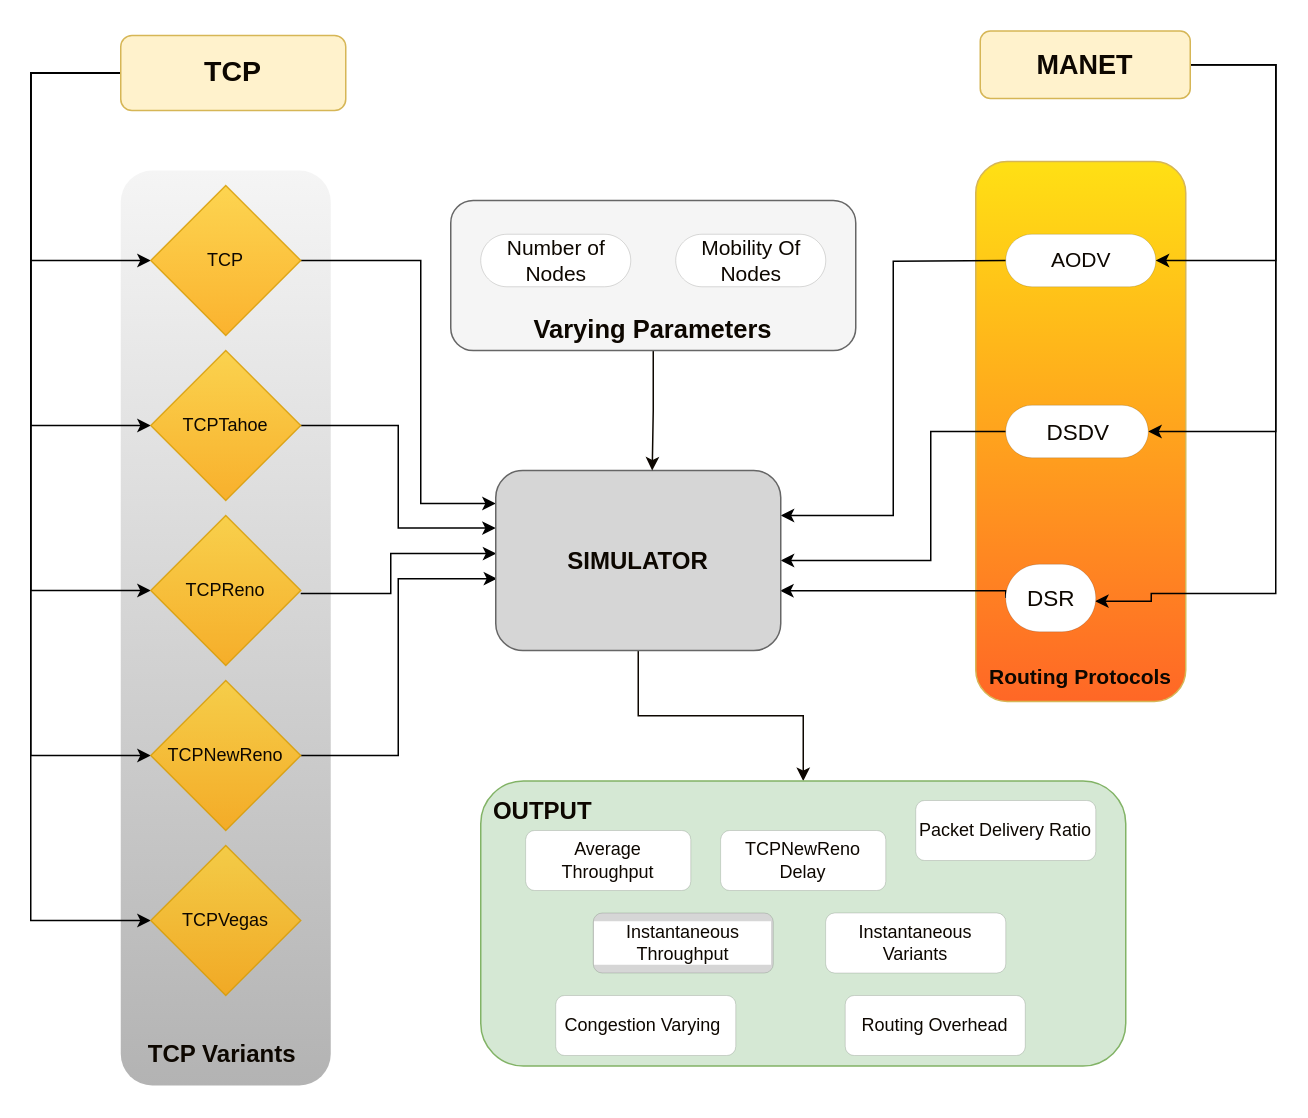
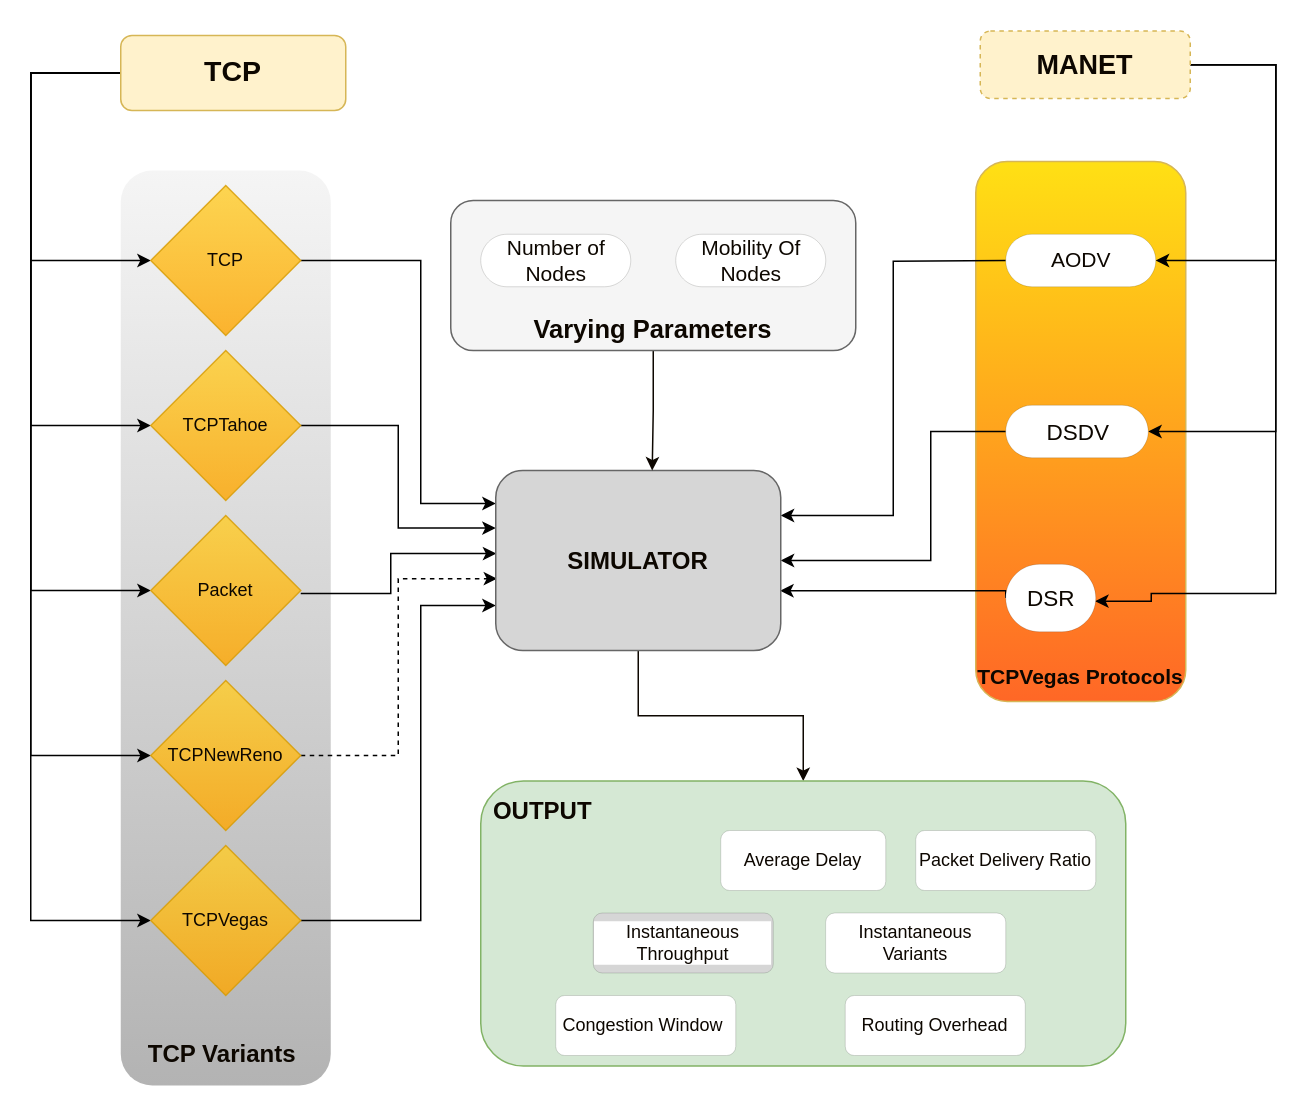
- <mxCell id="7" value="MANET" style="rounded=1;whiteSpace=wrap;html=1;fontStyle=1;fontSize=18;fillColor=#fff2cc;strokeColor=#d6b656;fontColor=#0D0700;" vertex="1" parent="1"><mxGeometry x="653" y="20" width="140" height="45" as="geometry" /></mxCell>
+ <mxCell id="7" value="MANET" style="rounded=1;whiteSpace=wrap;html=1;fontStyle=1;fontSize=18;fillColor=#fff2cc;strokeColor=#d6b656;fontColor=#0D0700;dashed=1;" vertex="1" parent="1"><mxGeometry x="653" y="20" width="140" height="45" as="geometry" /></mxCell>
- <mxCell id="19" value="TCPReno" style="rhombus;whiteSpace=wrap;html=1;labelBackgroundColor=none;fillColor=#ffcd28;gradientColor=#ffa500;strokeColor=#d79b00;opacity=80;fontColor=#0D0700;" vertex="1" parent="1"><mxGeometry x="100" y="343" width="100" height="100" as="geometry" /></mxCell>
+ <mxCell id="19" value="Packet" style="rhombus;whiteSpace=wrap;html=1;labelBackgroundColor=none;fillColor=#ffcd28;gradientColor=#ffa500;strokeColor=#d79b00;opacity=80;fontColor=#0D0700;" vertex="1" parent="1"><mxGeometry x="100" y="343" width="100" height="100" as="geometry" /></mxCell>
- <mxCell id="20" style="edgeStyle=orthogonalEdgeStyle;rounded=0;orthogonalLoop=1;jettySize=auto;html=1;exitX=1;exitY=0.5;exitDx=0;exitDy=0;entryX=0.005;entryY=0.601;entryDx=0;entryDy=0;entryPerimeter=0;fontColor=#0D0700;" edge="1" parent="1" source="21" target="29"><mxGeometry relative="1" as="geometry" /></mxCell>
+ <mxCell id="20" style="edgeStyle=orthogonalEdgeStyle;rounded=0;orthogonalLoop=1;jettySize=auto;html=1;exitX=1;exitY=0.5;exitDx=0;exitDy=0;entryX=0.005;entryY=0.601;entryDx=0;entryDy=0;entryPerimeter=0;fontColor=#0D0700;dashed=1;" edge="1" parent="1" source="21" target="29"><mxGeometry relative="1" as="geometry" /></mxCell>
- <mxCell id="2" value="Routing Protocols" style="rounded=1;whiteSpace=wrap;html=1;labelBackgroundColor=none;fillColor=#FFE014;strokeColor=#d6b656;gradientColor=#FF6726;labelPosition=center;verticalLabelPosition=bottom;align=center;verticalAlign=top;fontStyle=1;fontSize=14;spacingBottom=8;spacingTop=-31;fontColor=#0D0700;" vertex="1" parent="1"><mxGeometry x="650" y="107" width="140" height="360" as="geometry" /></mxCell>
+ <mxCell id="2" value="TCPVegas Protocols" style="rounded=1;whiteSpace=wrap;html=1;labelBackgroundColor=none;fillColor=#FFE014;strokeColor=#d6b656;gradientColor=#FF6726;labelPosition=center;verticalLabelPosition=bottom;align=center;verticalAlign=top;fontStyle=1;fontSize=14;spacingBottom=8;spacingTop=-31;fontColor=#0D0700;" vertex="1" parent="1"><mxGeometry x="650" y="107" width="140" height="360" as="geometry" /></mxCell>
+ <mxCell id="22" style="edgeStyle=orthogonalEdgeStyle;rounded=0;orthogonalLoop=1;jettySize=auto;html=1;exitX=1;exitY=0.5;exitDx=0;exitDy=0;entryX=0;entryY=0.75;entryDx=0;entryDy=0;fontColor=#0D0700;" edge="1" parent="1" source="23" target="29"><mxGeometry relative="1" as="geometry"><Array as="points"><mxPoint x="280" y="613" /><mxPoint x="280" y="403" /></Array></mxGeometry></mxCell>
- <mxCell id="35" value="Packet Delivery Ratio" style="rounded=1;whiteSpace=wrap;html=1;labelBackgroundColor=#FFFFFF;strokeWidth=0;fontColor=#0D0700;" vertex="1" parent="1"><mxGeometry x="610" y="533" width="120" height="40" as="geometry" /></mxCell>
+ <mxCell id="35" value="Packet Delivery Ratio" style="rounded=1;whiteSpace=wrap;html=1;labelBackgroundColor=#FFFFFF;strokeWidth=0;fontColor=#0D0700;" vertex="1" parent="1"><mxGeometry x="610" y="553" width="120" height="40" as="geometry" /></mxCell>
- <mxCell id="31" value="Average Throughput" style="rounded=1;whiteSpace=wrap;html=1;labelBackgroundColor=#FFFFFF;strokeWidth=0;fontColor=#0D0700;" vertex="1" parent="1"><mxGeometry x="350" y="553" width="110" height="40" as="geometry" /></mxCell>
- <mxCell id="32" value="TCPNewReno Delay" style="rounded=1;whiteSpace=wrap;html=1;labelBackgroundColor=#FFFFFF;strokeWidth=0;fontColor=#0D0700;" vertex="1" parent="1"><mxGeometry x="480" y="553" width="110" height="40" as="geometry" /></mxCell>
+ <mxCell id="32" value="Average Delay" style="rounded=1;whiteSpace=wrap;html=1;labelBackgroundColor=#FFFFFF;strokeWidth=0;fontColor=#0D0700;" vertex="1" parent="1"><mxGeometry x="480" y="553" width="110" height="40" as="geometry" /></mxCell>
- <mxCell id="36" value="Congestion Varying&amp;nbsp;" style="rounded=1;whiteSpace=wrap;html=1;labelBackgroundColor=#FFFFFF;strokeWidth=0;fontColor=#0D0700;" vertex="1" parent="1"><mxGeometry x="370" y="663" width="120" height="40" as="geometry" /></mxCell>
+ <mxCell id="36" value="Congestion Window&amp;nbsp;" style="rounded=1;whiteSpace=wrap;html=1;labelBackgroundColor=#FFFFFF;strokeWidth=0;fontColor=#0D0700;" vertex="1" parent="1"><mxGeometry x="370" y="663" width="120" height="40" as="geometry" /></mxCell>
